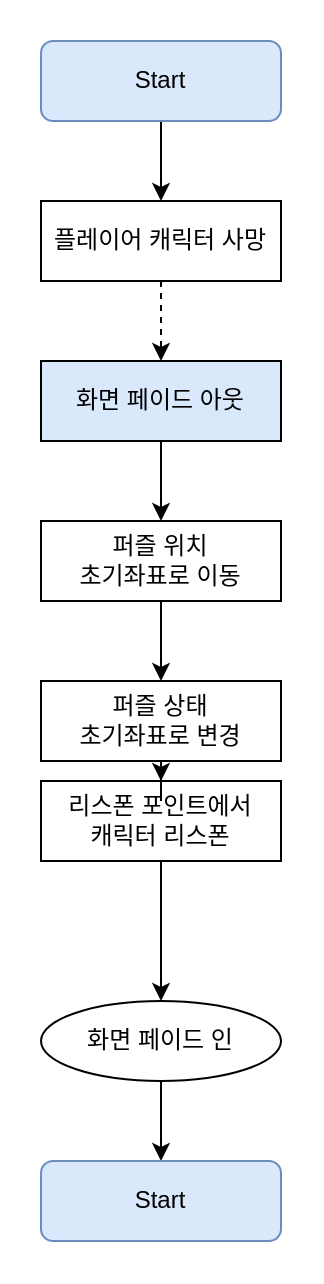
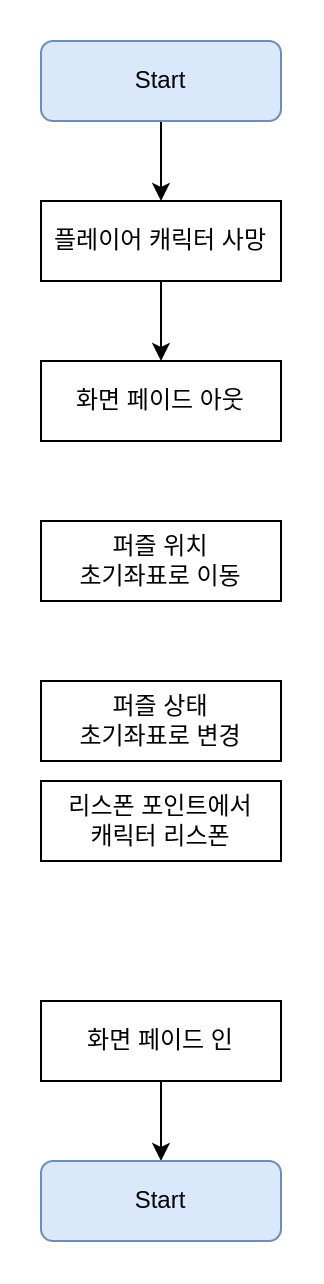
- <mxCell id="4" style="edgeStyle=orthogonalEdgeStyle;rounded=0;orthogonalLoop=1;jettySize=auto;html=1;exitX=0.5;exitY=1;exitDx=0;exitDy=0;dashed=1;" parent="1" source="5" target="7" edge="1"><mxGeometry relative="1" as="geometry" /></mxCell>
+ <mxCell id="4" style="edgeStyle=orthogonalEdgeStyle;rounded=0;orthogonalLoop=1;jettySize=auto;html=1;exitX=0.5;exitY=1;exitDx=0;exitDy=0;" parent="1" source="5" target="7" edge="1"><mxGeometry relative="1" as="geometry" /></mxCell>
- <mxCell id="7" value="화면 페이드 아웃" style="rounded=0;whiteSpace=wrap;html=1;fillColor=#dae8fc;" parent="1" vertex="1"><mxGeometry x="20" y="180" width="120" height="40" as="geometry" /></mxCell>
+ <mxCell id="7" value="화면 페이드 아웃" style="rounded=0;whiteSpace=wrap;html=1;" parent="1" vertex="1"><mxGeometry x="20" y="180" width="120" height="40" as="geometry" /></mxCell>
- <mxCell id="6" style="edgeStyle=orthogonalEdgeStyle;rounded=0;orthogonalLoop=1;jettySize=auto;html=1;exitX=0.5;exitY=1;exitDx=0;exitDy=0;entryX=0.5;entryY=0;entryDx=0;entryDy=0;" parent="1" source="7" target="9" edge="1"><mxGeometry relative="1" as="geometry" /></mxCell>
- <mxCell id="8" style="edgeStyle=orthogonalEdgeStyle;rounded=0;orthogonalLoop=1;jettySize=auto;html=1;exitX=0.5;exitY=1;exitDx=0;exitDy=0;entryX=0.5;entryY=0;entryDx=0;entryDy=0;" edge="1" parent="1" source="9" target="16"><mxGeometry relative="1" as="geometry" /></mxCell>
- <mxCell id="15" style="edgeStyle=orthogonalEdgeStyle;rounded=0;orthogonalLoop=1;jettySize=auto;html=1;exitX=0.5;exitY=1;exitDx=0;exitDy=0;" edge="1" parent="1" source="16" target="11"><mxGeometry relative="1" as="geometry" /></mxCell>
- <mxCell id="10" style="edgeStyle=orthogonalEdgeStyle;rounded=0;orthogonalLoop=1;jettySize=auto;html=1;exitX=0.5;exitY=1;exitDx=0;exitDy=0;" parent="1" source="11" target="13" edge="1"><mxGeometry relative="1" as="geometry" /></mxCell>
- <mxCell id="13" value="화면 페이드 인" style="ellipse;whiteSpace=wrap;html=1;" parent="1" vertex="1"><mxGeometry x="20" y="500" width="120" height="40" as="geometry" /></mxCell>
+ <mxCell id="13" value="화면 페이드 인" style="rounded=0;whiteSpace=wrap;html=1;" parent="1" vertex="1"><mxGeometry x="20" y="500" width="120" height="40" as="geometry" /></mxCell>
